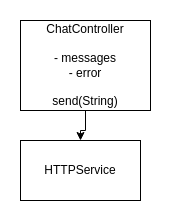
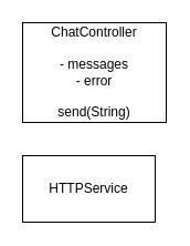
- <mxCell id="2" value="" style="edgeStyle=orthogonalEdgeStyle;rounded=0;orthogonalLoop=1;jettySize=auto;html=1;" parent="1" source="3" target="4" edge="1"><mxGeometry relative="1" as="geometry" /></mxCell>
